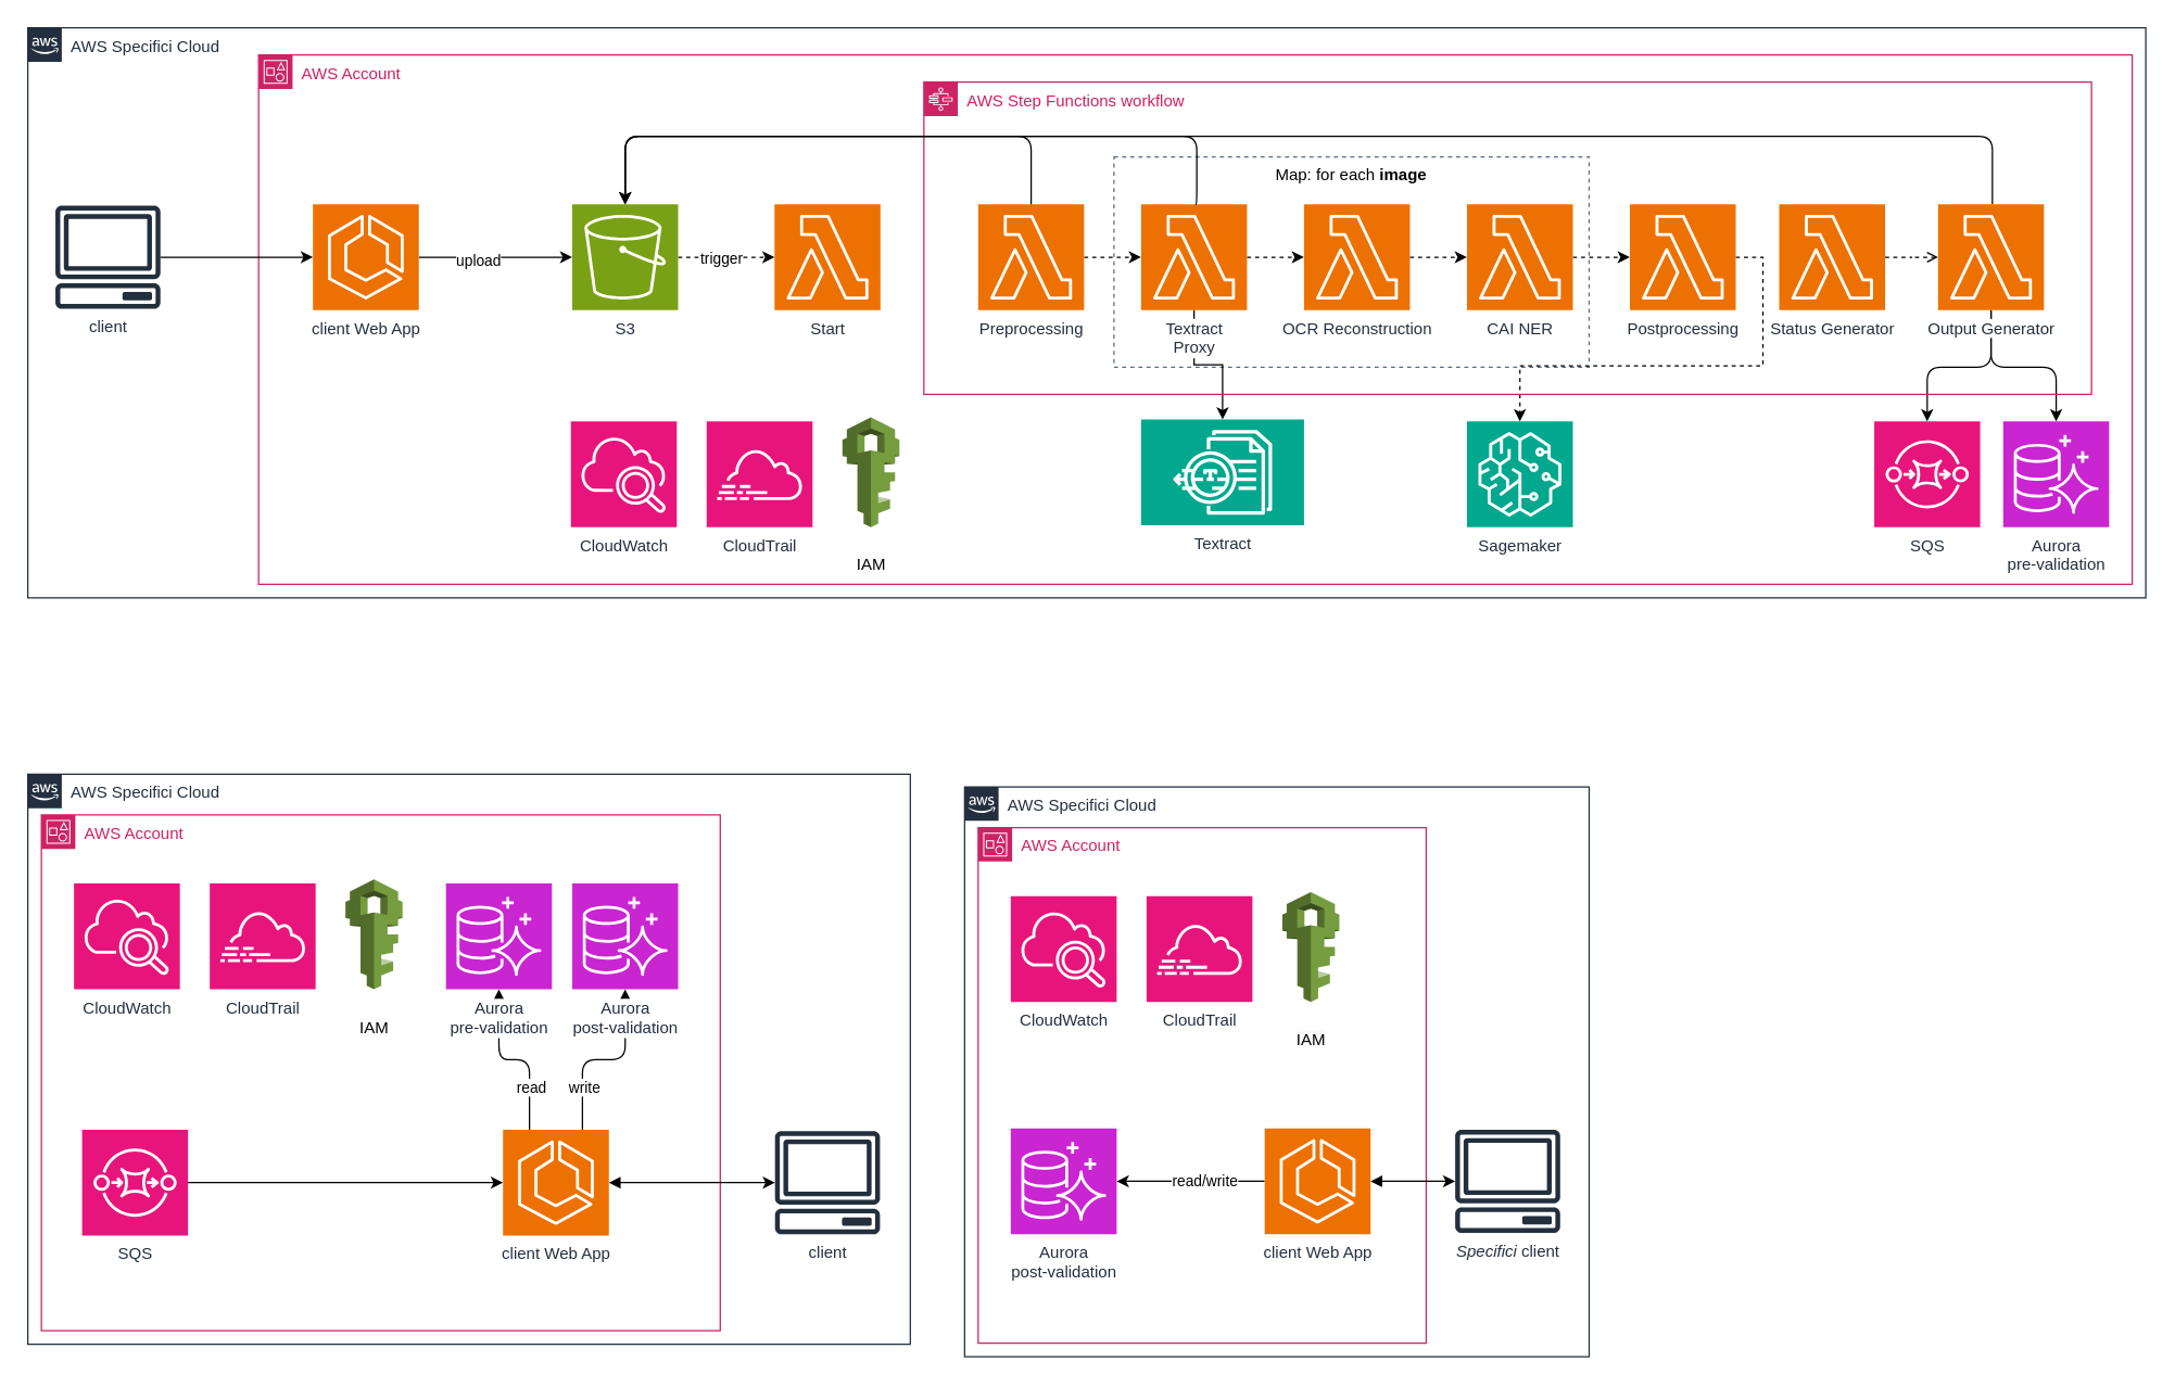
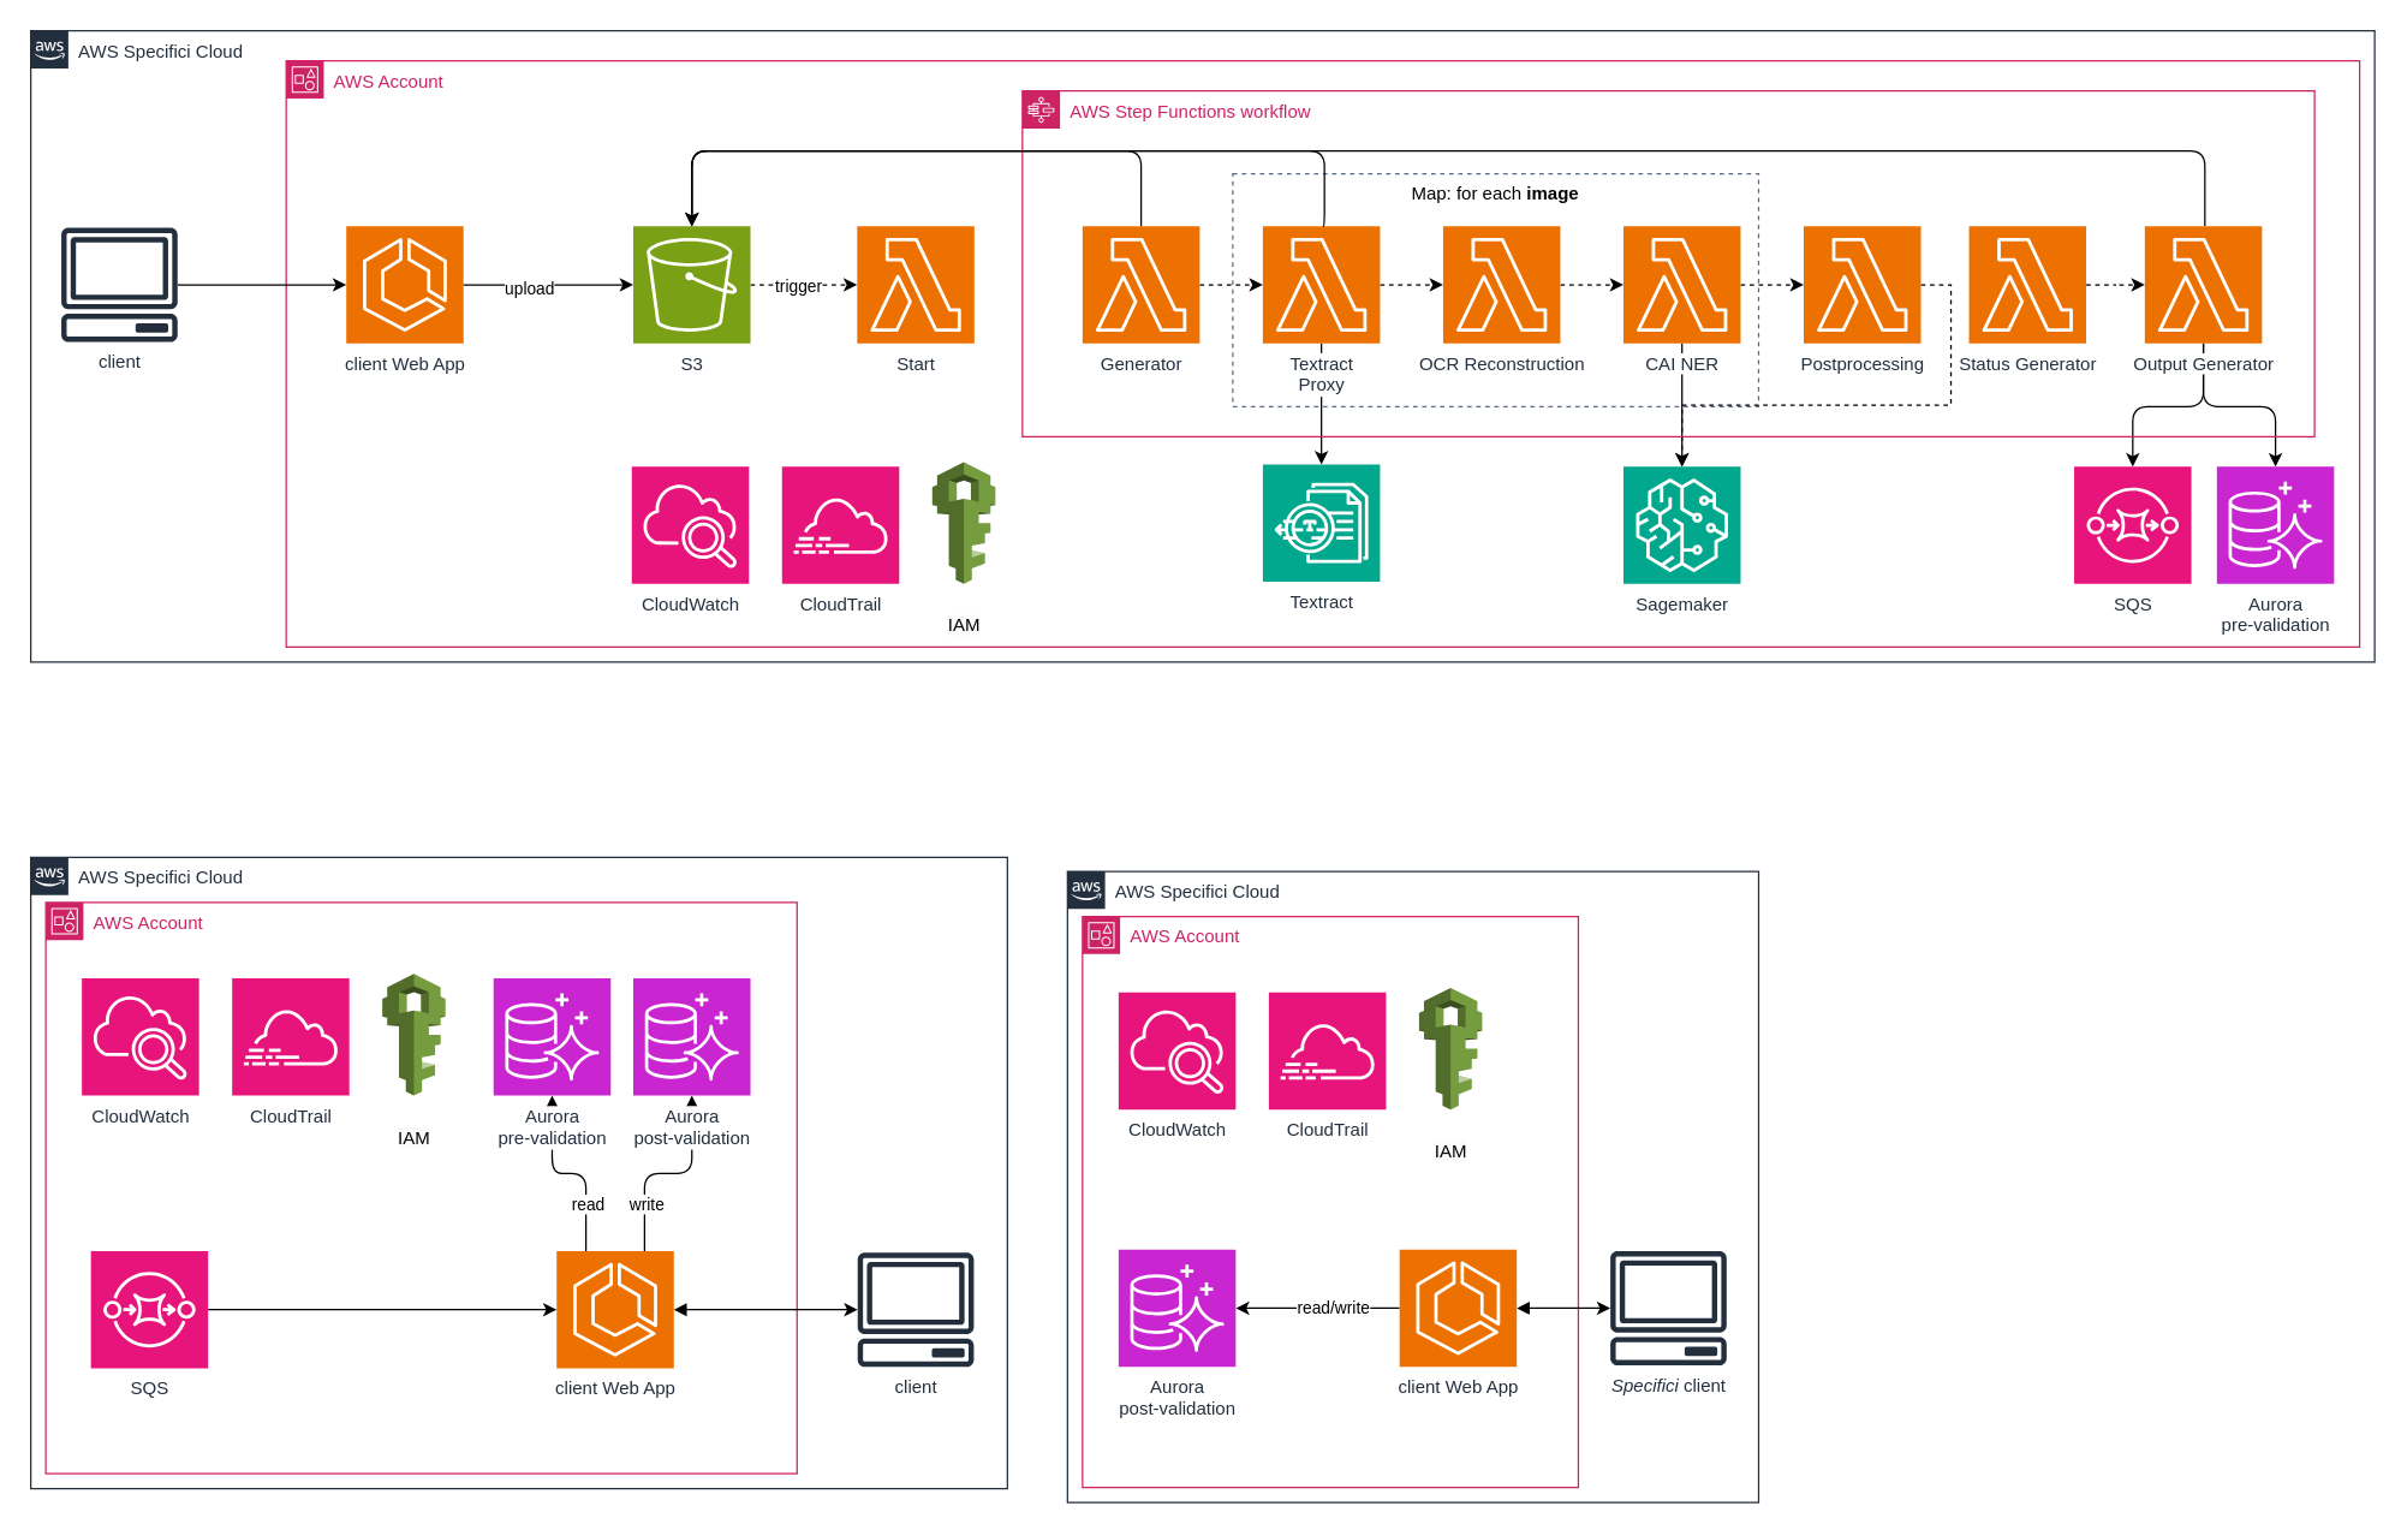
- <mxCell id="26" style="edgeStyle=orthogonalEdgeStyle;rounded=0;orthogonalLoop=1;jettySize=auto;html=1;exitX=1;exitY=0.5;exitDx=0;exitDy=0;exitPerimeter=0;dashed=1;endArrow=open;" parent="1" source="27" target="39" edge="1"><mxGeometry relative="1" as="geometry" /></mxCell>
+ <mxCell id="26" style="edgeStyle=orthogonalEdgeStyle;rounded=0;orthogonalLoop=1;jettySize=auto;html=1;exitX=1;exitY=0.5;exitDx=0;exitDy=0;exitPerimeter=0;dashed=1;" parent="1" source="27" target="39" edge="1"><mxGeometry relative="1" as="geometry" /></mxCell>
- <mxCell id="28" value="Preprocessing" style="sketch=0;points=[[0,0,0],[0.25,0,0],[0.5,0,0],[0.75,0,0],[1,0,0],[0,1,0],[0.25,1,0],[0.5,1,0],[0.75,1,0],[1,1,0],[0,0.25,0],[0,0.5,0],[0,0.75,0],[1,0.25,0],[1,0.5,0],[1,0.75,0]];outlineConnect=0;fontColor=#232F3E;fillColor=#ED7100;strokeColor=#ffffff;dashed=0;verticalLabelPosition=bottom;verticalAlign=top;align=center;html=1;fontSize=12;fontStyle=0;aspect=fixed;shape=mxgraph.aws4.resourceIcon;resIcon=mxgraph.aws4.lambda;labelBackgroundColor=#FFFFFF;" parent="1" vertex="1"><mxGeometry x="720" y="150" width="78" height="78" as="geometry" /></mxCell>
+ <mxCell id="28" value="Generator" style="sketch=0;points=[[0,0,0],[0.25,0,0],[0.5,0,0],[0.75,0,0],[1,0,0],[0,1,0],[0.25,1,0],[0.5,1,0],[0.75,1,0],[1,1,0],[0,0.25,0],[0,0.5,0],[0,0.75,0],[1,0.25,0],[1,0.5,0],[1,0.75,0]];outlineConnect=0;fontColor=#232F3E;fillColor=#ED7100;strokeColor=#ffffff;dashed=0;verticalLabelPosition=bottom;verticalAlign=top;align=center;html=1;fontSize=12;fontStyle=0;aspect=fixed;shape=mxgraph.aws4.resourceIcon;resIcon=mxgraph.aws4.lambda;labelBackgroundColor=#FFFFFF;" parent="1" vertex="1"><mxGeometry x="720" y="150" width="78" height="78" as="geometry" /></mxCell>
+ <mxCell id="6" style="edgeStyle=orthogonalEdgeStyle;rounded=0;orthogonalLoop=1;jettySize=auto;html=1;entryX=0.5;entryY=0;entryDx=0;entryDy=0;entryPerimeter=0;exitX=0.5;exitY=1;exitDx=0;exitDy=0;exitPerimeter=0;" parent="1" source="37" target="38" edge="1"><mxGeometry relative="1" as="geometry"><mxPoint x="1145" y="240" as="sourcePoint" /><Array as="points"><mxPoint x="1119" y="310" /></Array></mxGeometry></mxCell>
- <mxCell id="24" value="Textract" style="sketch=0;points=[[0,0,0],[0.25,0,0],[0.5,0,0],[0.75,0,0],[1,0,0],[0,1,0],[0.25,1,0],[0.5,1,0],[0.75,1,0],[1,1,0],[0,0.25,0],[0,0.5,0],[0,0.75,0],[1,0.25,0],[1,0.5,0],[1,0.75,0]];outlineConnect=0;fontColor=#232F3E;fillColor=#01A88D;strokeColor=#ffffff;dashed=0;verticalLabelPosition=bottom;verticalAlign=top;align=center;html=1;fontSize=12;fontStyle=0;aspect=fixed;shape=mxgraph.aws4.resourceIcon;resIcon=mxgraph.aws4.textract;" parent="1" vertex="1"><mxGeometry x="840" y="308.5" width="120" height="78" as="geometry" /></mxCell>
+ <mxCell id="24" value="Textract" style="sketch=0;points=[[0,0,0],[0.25,0,0],[0.5,0,0],[0.75,0,0],[1,0,0],[0,1,0],[0.25,1,0],[0.5,1,0],[0.75,1,0],[1,1,0],[0,0.25,0],[0,0.5,0],[0,0.75,0],[1,0.25,0],[1,0.5,0],[1,0.75,0]];outlineConnect=0;fontColor=#232F3E;fillColor=#01A88D;strokeColor=#ffffff;dashed=0;verticalLabelPosition=bottom;verticalAlign=top;align=center;html=1;fontSize=12;fontStyle=0;aspect=fixed;shape=mxgraph.aws4.resourceIcon;resIcon=mxgraph.aws4.textract;" parent="1" vertex="1"><mxGeometry x="840" y="308.5" width="78" height="78" as="geometry" /></mxCell>
